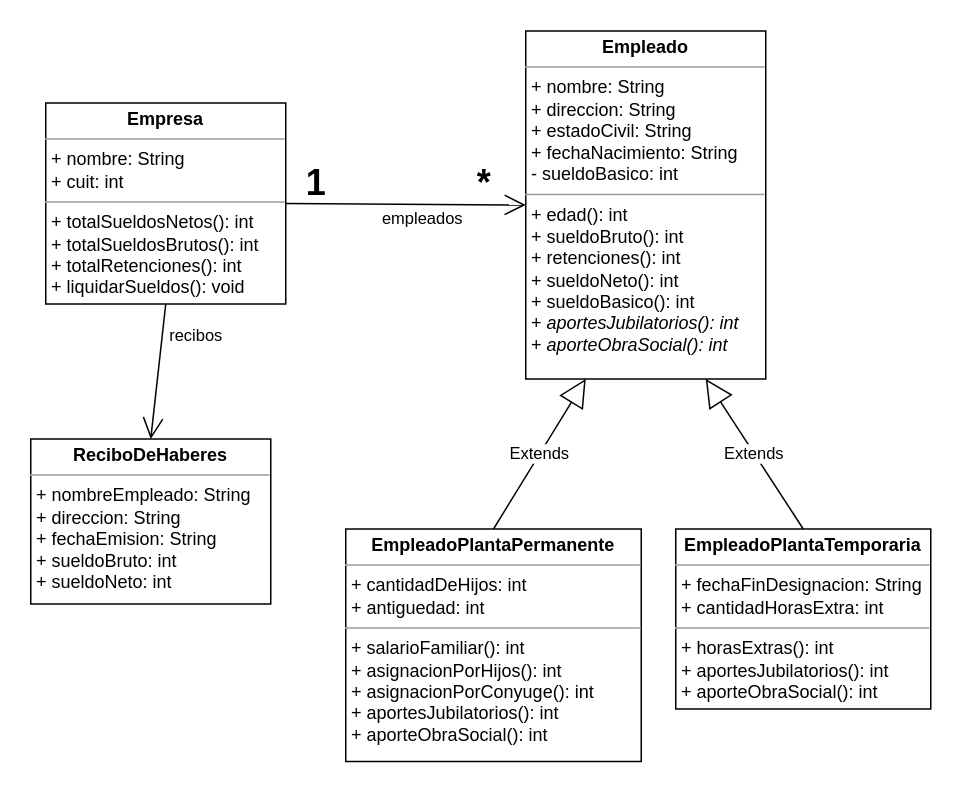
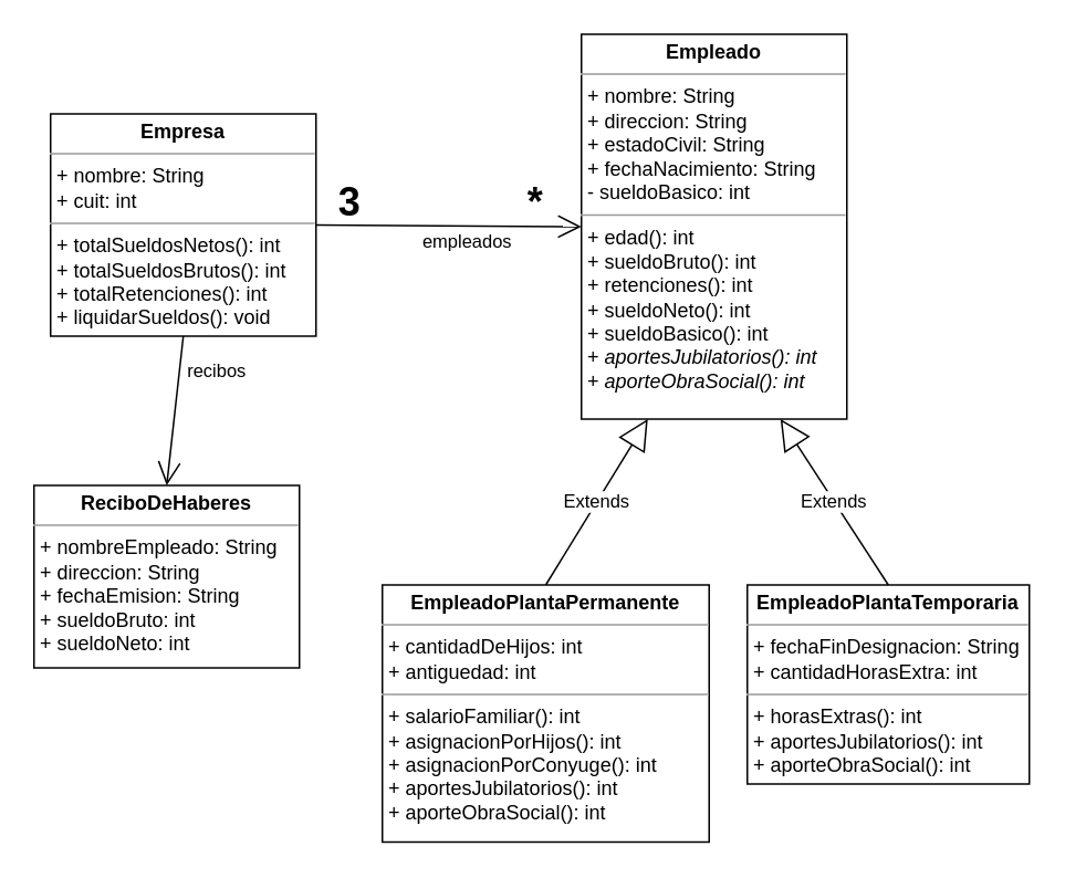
- <mxCell id="16" value="1" style="text;strokeColor=none;fillColor=none;html=1;fontSize=24;fontStyle=1;verticalAlign=middle;align=center;" vertex="1" parent="1"><mxGeometry x="200" y="112" width="20" height="20" as="geometry" /></mxCell>
+ <mxCell id="16" value="3" style="text;strokeColor=none;fillColor=none;html=1;fontSize=24;fontStyle=1;verticalAlign=middle;align=center;" vertex="1" parent="1"><mxGeometry x="200" y="112" width="20" height="20" as="geometry" /></mxCell>
